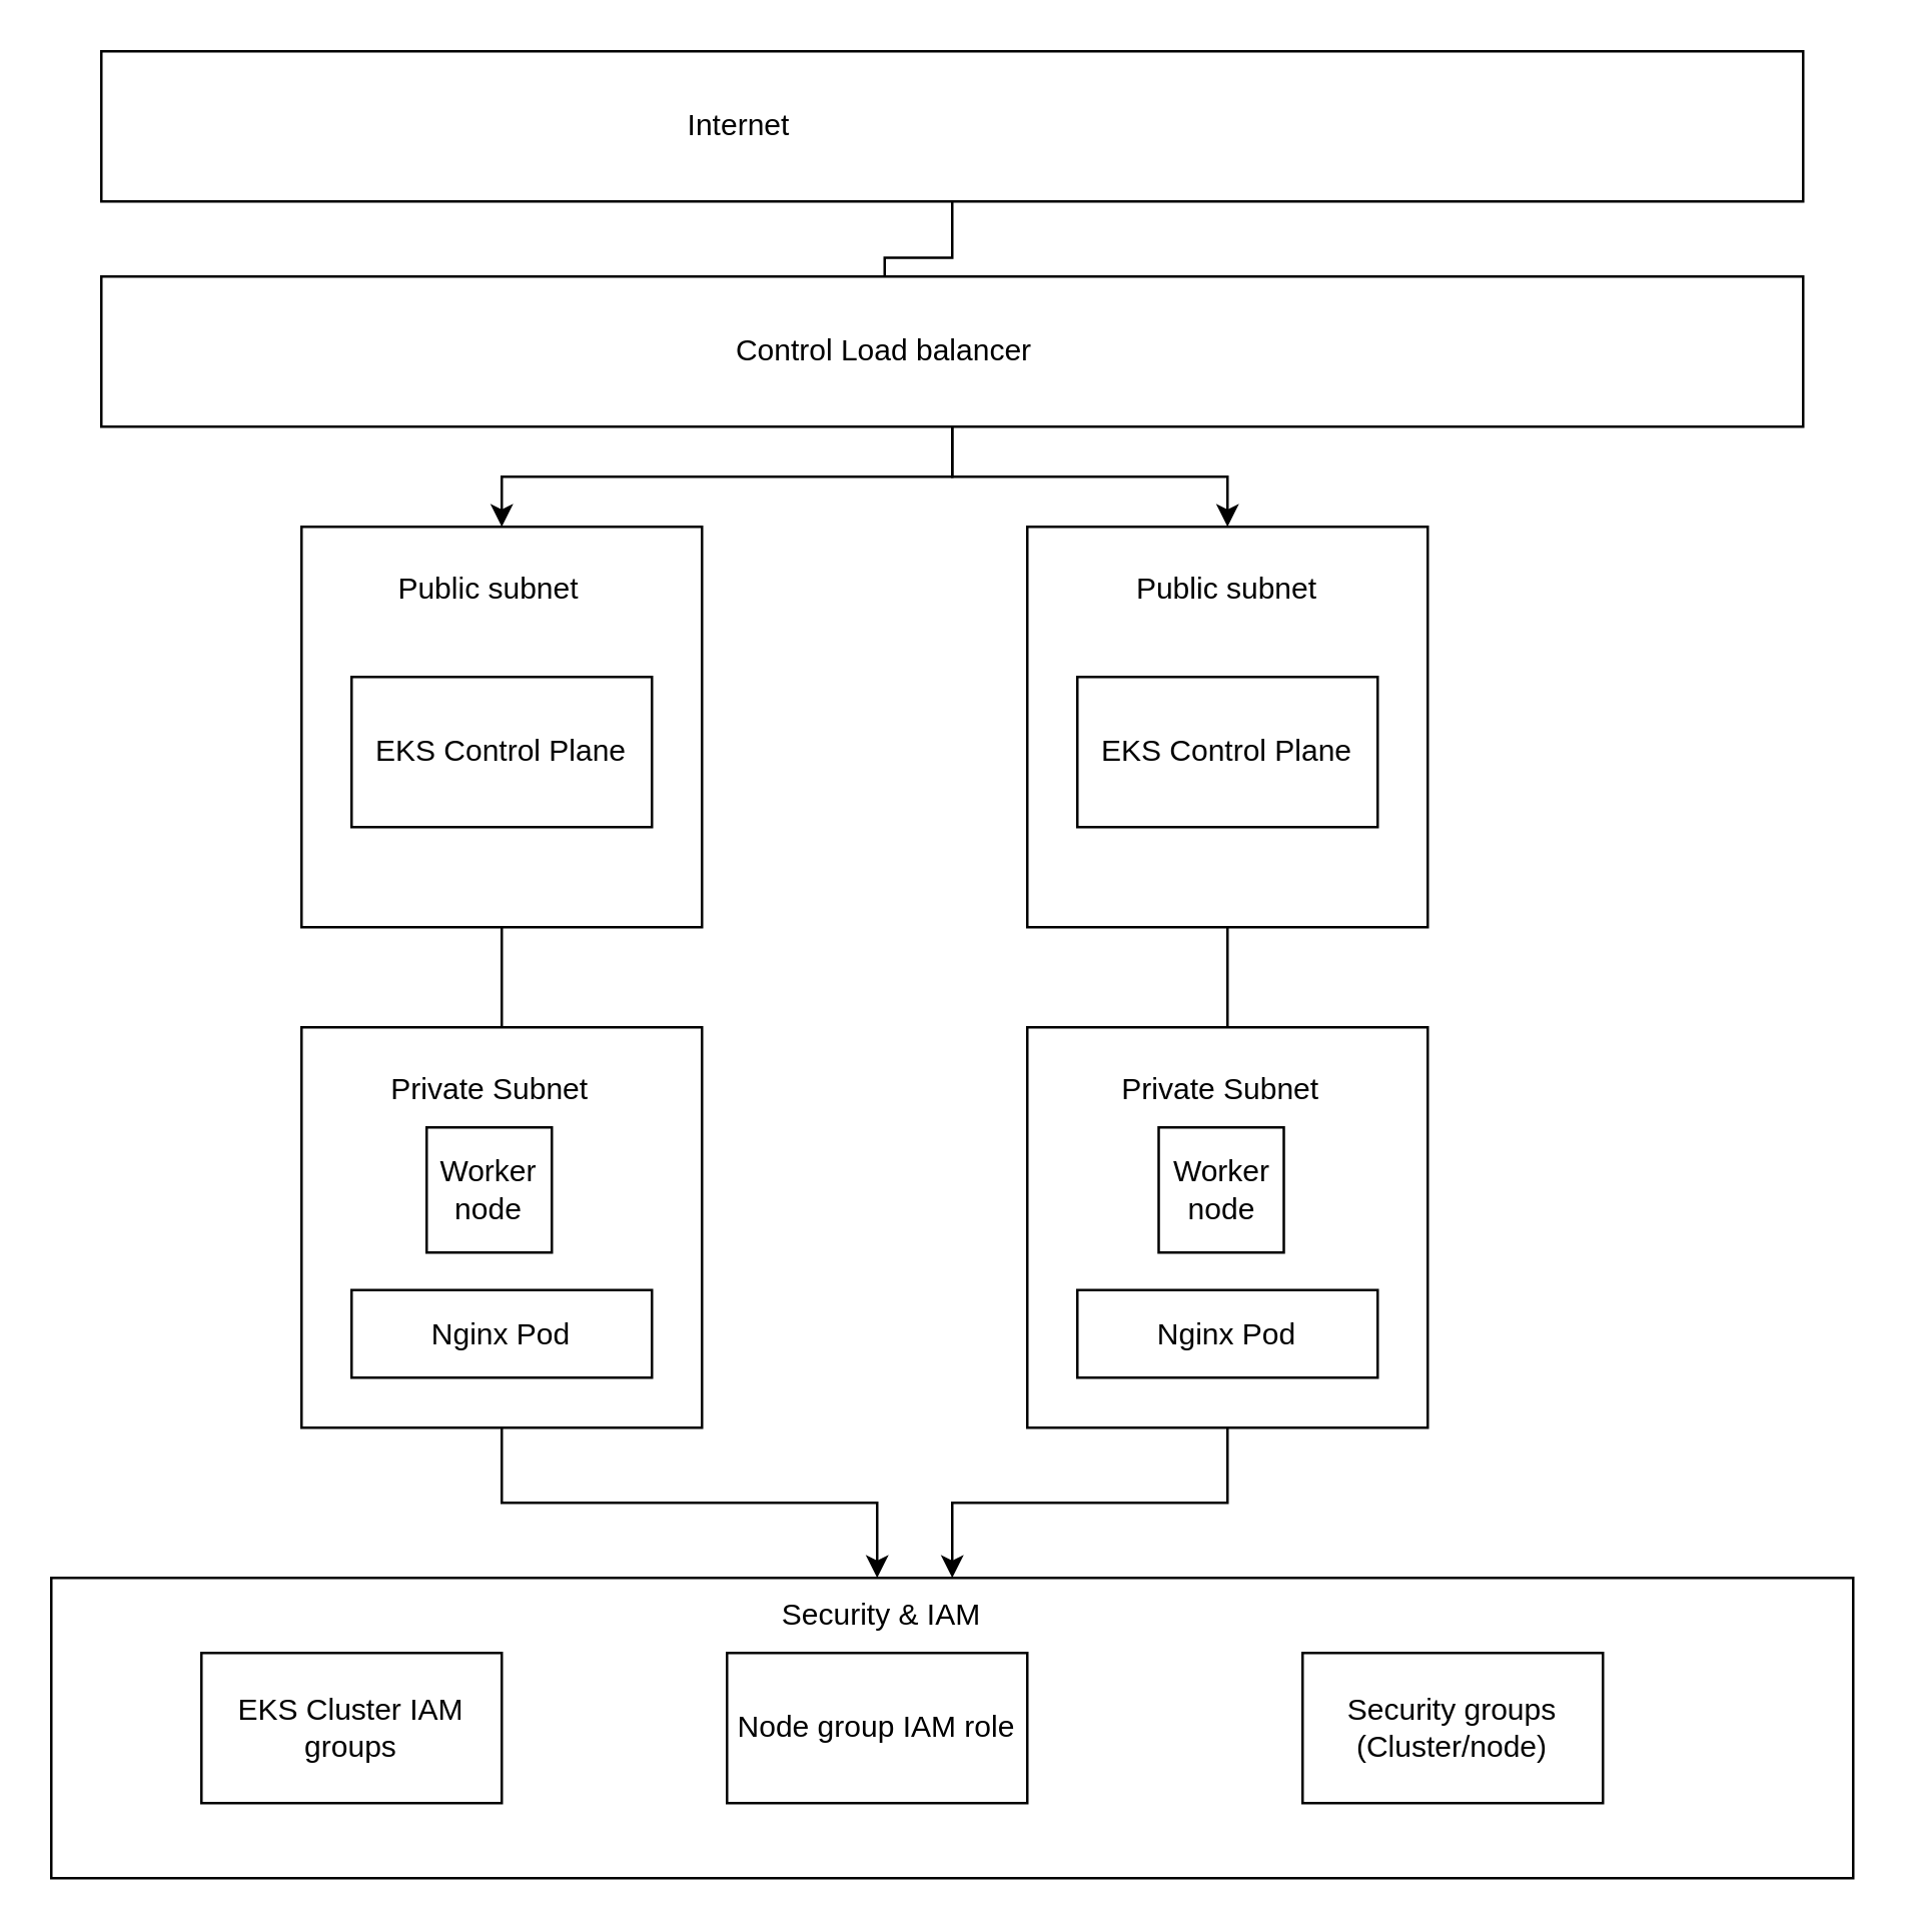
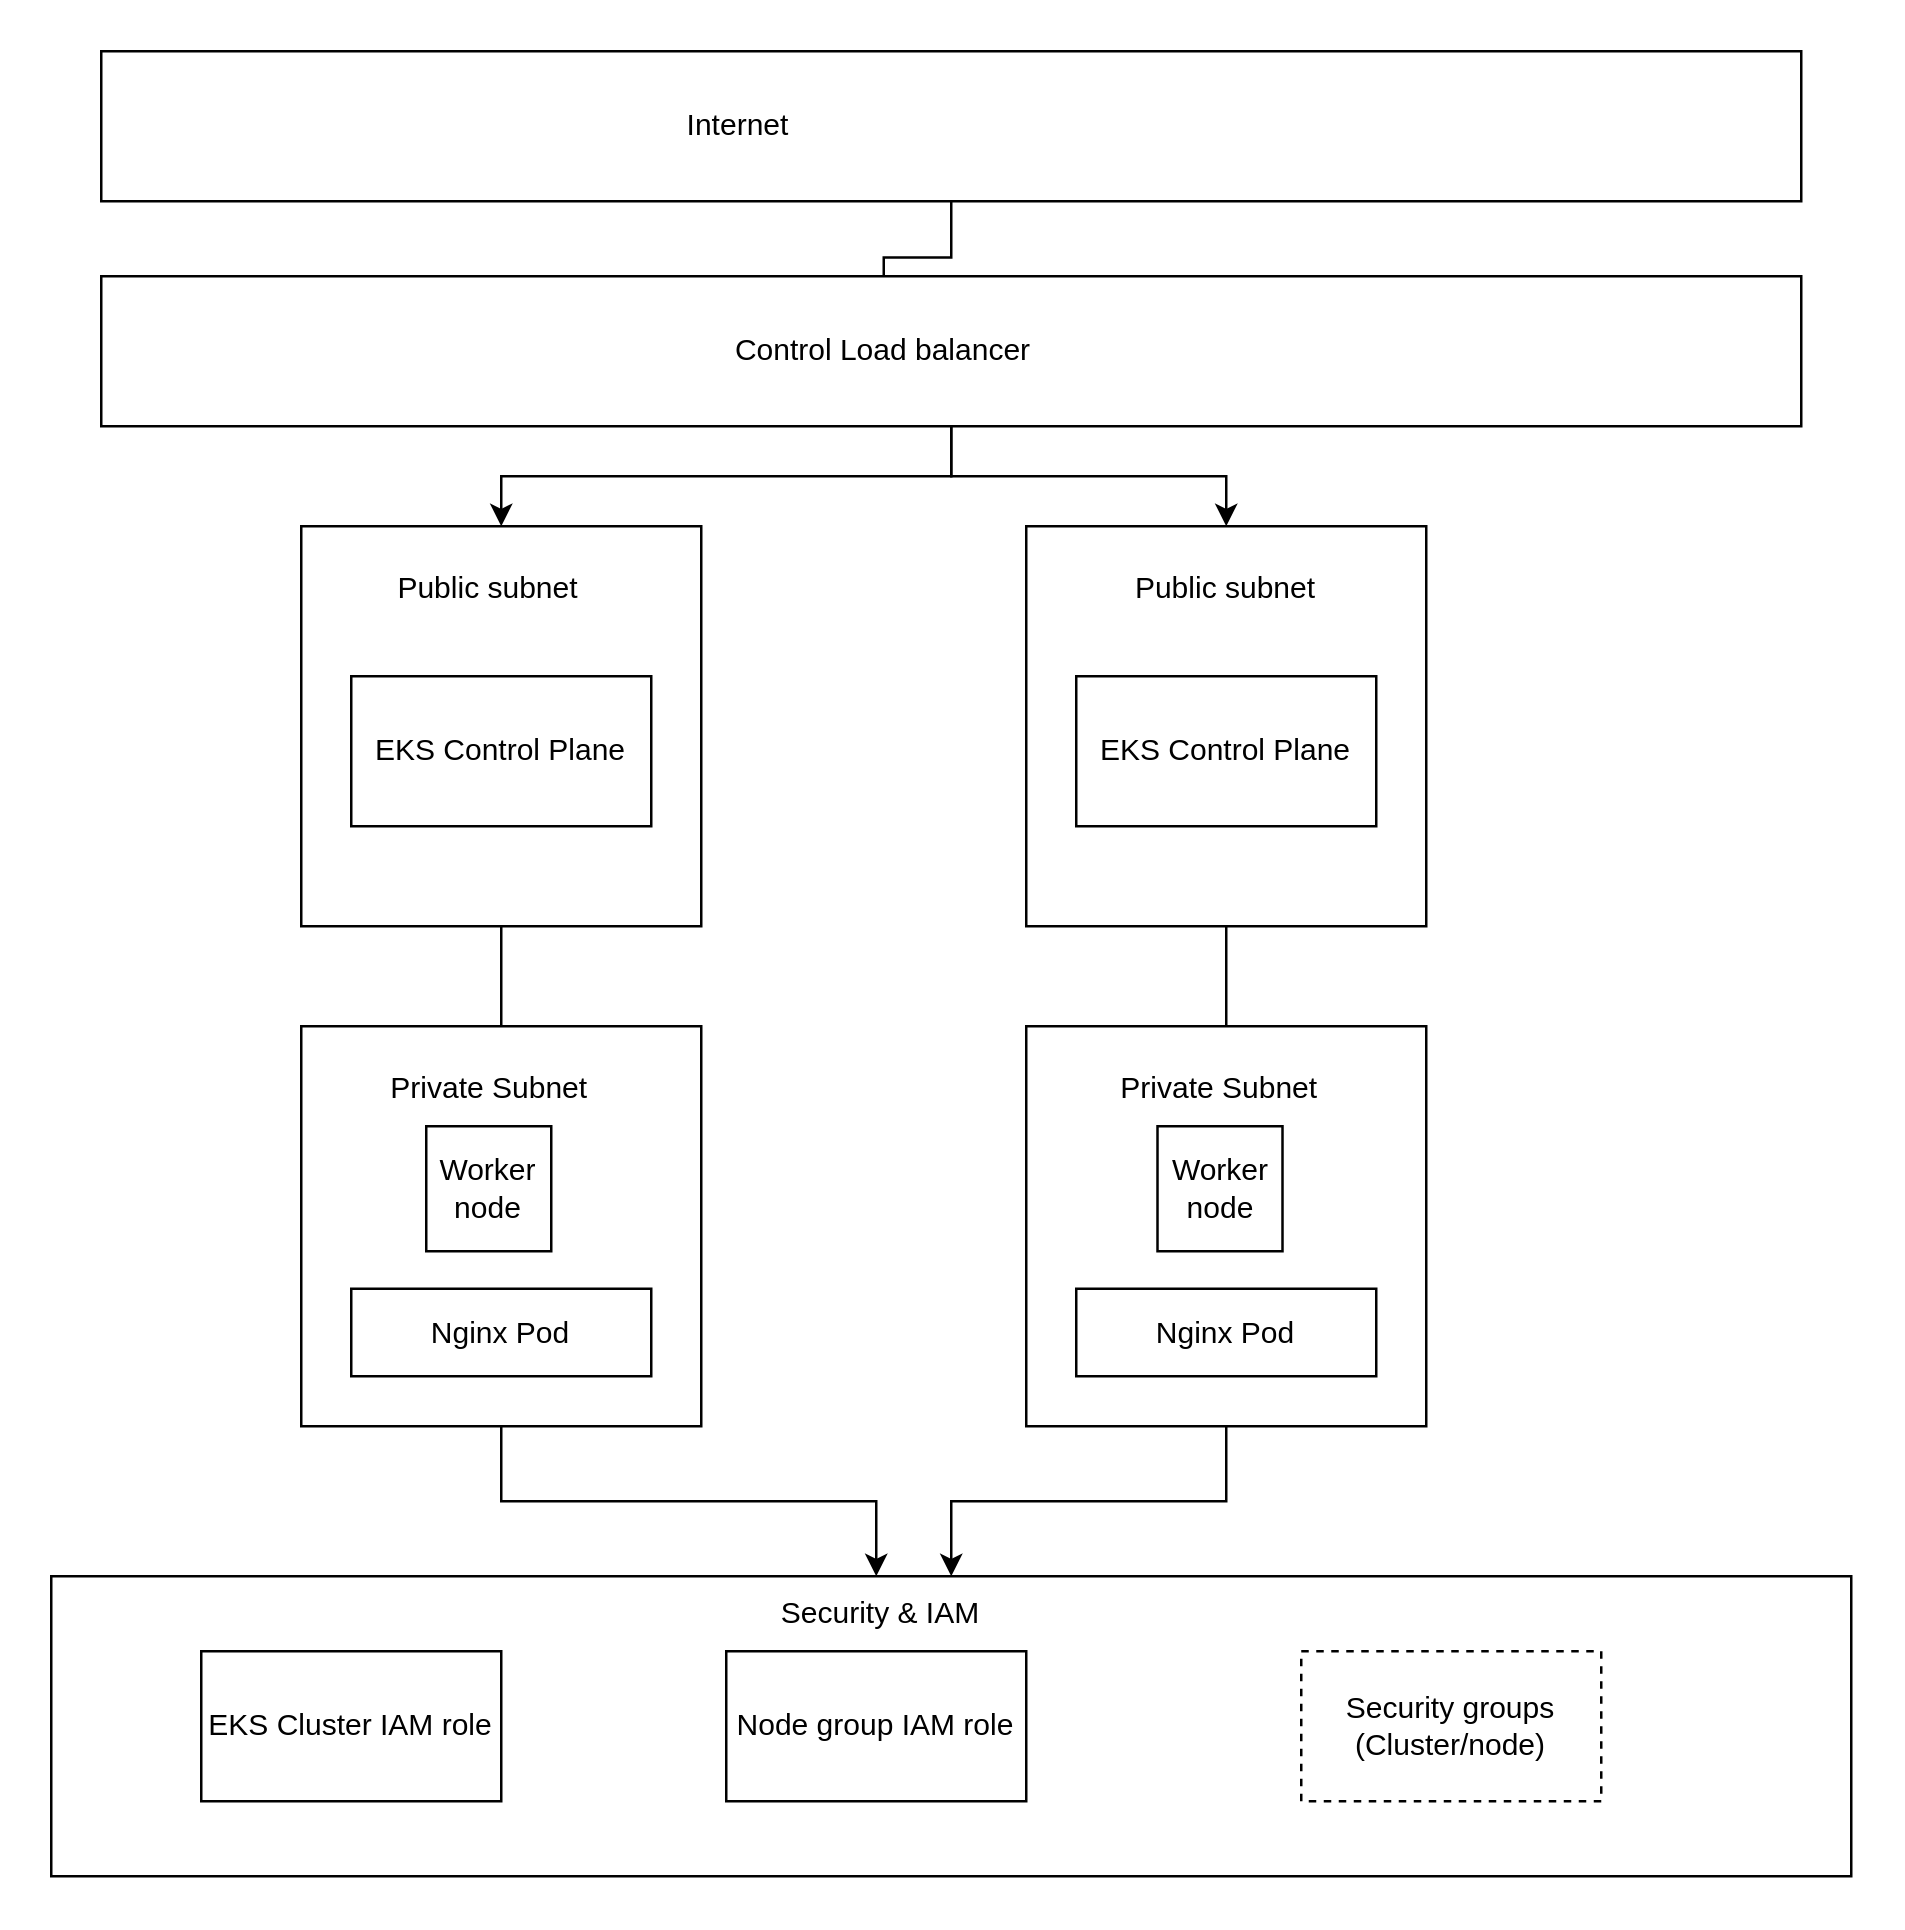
- <mxCell id="16" value="EKS Cluster IAM groups" style="rounded=0;whiteSpace=wrap;html=1;" vertex="1" parent="1"><mxGeometry x="80" y="660" width="120" height="60" as="geometry" /></mxCell>
+ <mxCell id="16" value="EKS Cluster IAM role" style="rounded=0;whiteSpace=wrap;html=1;" vertex="1" parent="1"><mxGeometry x="80" y="660" width="120" height="60" as="geometry" /></mxCell>
- <mxCell id="18" value="Security groups (Cluster/node)" style="rounded=0;whiteSpace=wrap;html=1;" vertex="1" parent="1"><mxGeometry x="520" y="660" width="120" height="60" as="geometry" /></mxCell>
+ <mxCell id="18" value="Security groups (Cluster/node)" style="rounded=0;whiteSpace=wrap;html=1;dashed=1;" vertex="1" parent="1"><mxGeometry x="520" y="660" width="120" height="60" as="geometry" /></mxCell>
